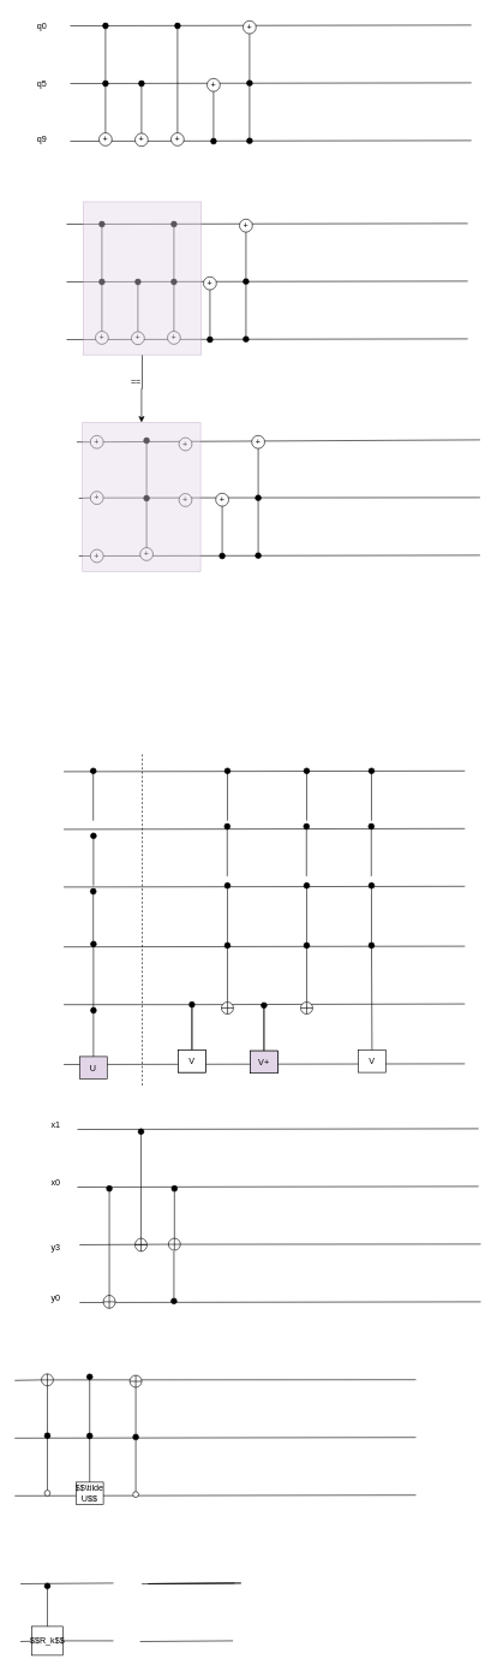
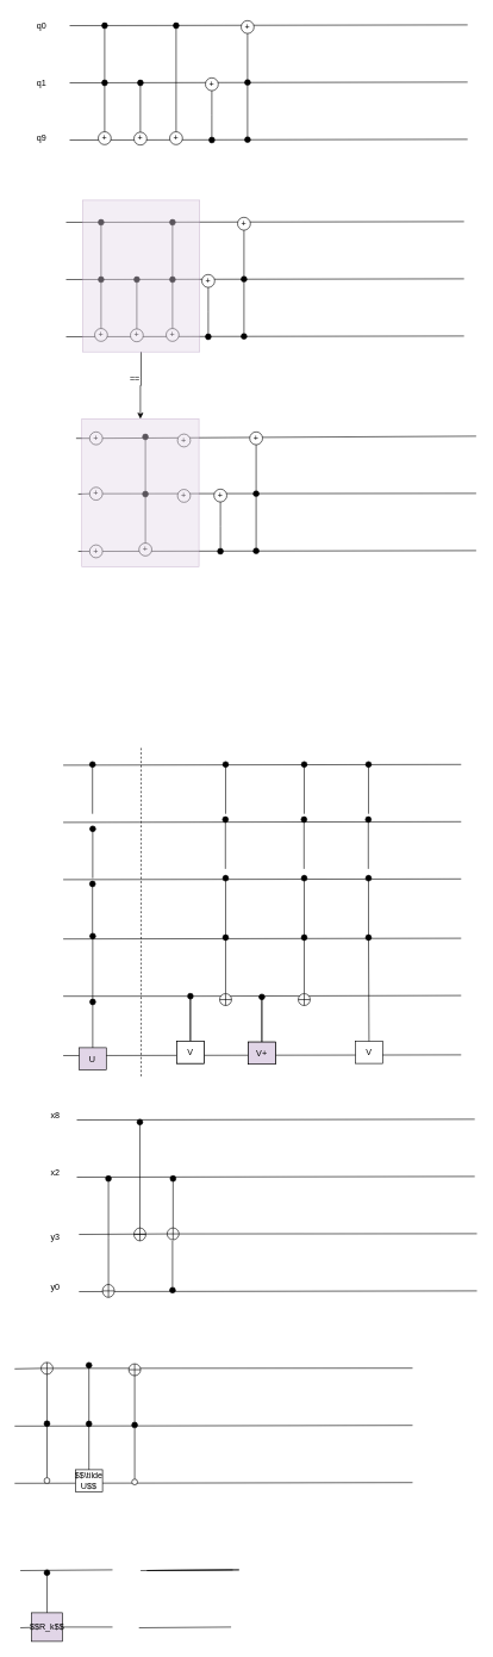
- <mxCell id="94" value="q5" style="text;html=1;strokeColor=none;fillColor=none;align=center;verticalAlign=middle;whiteSpace=wrap;rounded=0;opacity=40;" vertex="1" parent="1"><mxGeometry x="28" y="101.21" width="60" height="30" as="geometry" /></mxCell>
+ <mxCell id="94" value="q1" style="text;html=1;strokeColor=none;fillColor=none;align=center;verticalAlign=middle;whiteSpace=wrap;rounded=0;opacity=40;" vertex="1" parent="1"><mxGeometry x="28" y="101.21" width="60" height="30" as="geometry" /></mxCell>
- <mxCell id="178" value="x1" style="text;html=1;strokeColor=none;fillColor=none;align=center;verticalAlign=middle;whiteSpace=wrap;rounded=0;" vertex="1" parent="1"><mxGeometry x="47" y="1544" width="60" height="30" as="geometry" /></mxCell>
+ <mxCell id="178" value="x8" style="text;html=1;strokeColor=none;fillColor=none;align=center;verticalAlign=middle;whiteSpace=wrap;rounded=0;" vertex="1" parent="1"><mxGeometry x="47" y="1544" width="60" height="30" as="geometry" /></mxCell>
- <mxCell id="179" value="x0" style="text;html=1;strokeColor=none;fillColor=none;align=center;verticalAlign=middle;whiteSpace=wrap;rounded=0;" vertex="1" parent="1"><mxGeometry x="47" y="1624" width="60" height="30" as="geometry" /></mxCell>
+ <mxCell id="179" value="x2" style="text;html=1;strokeColor=none;fillColor=none;align=center;verticalAlign=middle;whiteSpace=wrap;rounded=0;" vertex="1" parent="1"><mxGeometry x="47" y="1624" width="60" height="30" as="geometry" /></mxCell>
- <mxCell id="5" value="$$R_k$$" style="rounded=0;whiteSpace=wrap;html=1;" vertex="1" parent="2"><mxGeometry x="-17.71" y="60" width="43.42" height="40" as="geometry" /></mxCell>
+ <mxCell id="5" value="$$R_k$$" style="rounded=0;whiteSpace=wrap;html=1;fillColor=#e1d5e7;" vertex="1" parent="2"><mxGeometry x="-17.71" y="60" width="43.42" height="40" as="geometry" /></mxCell>
